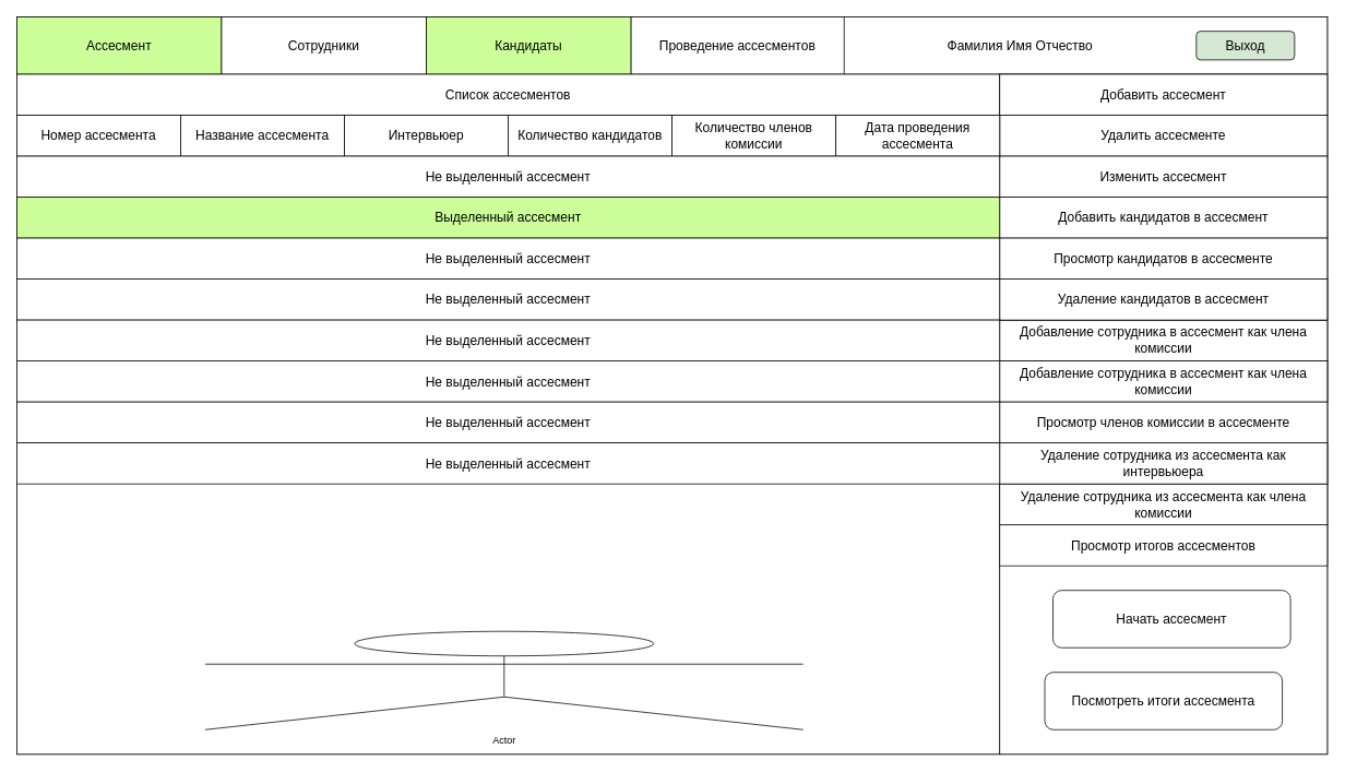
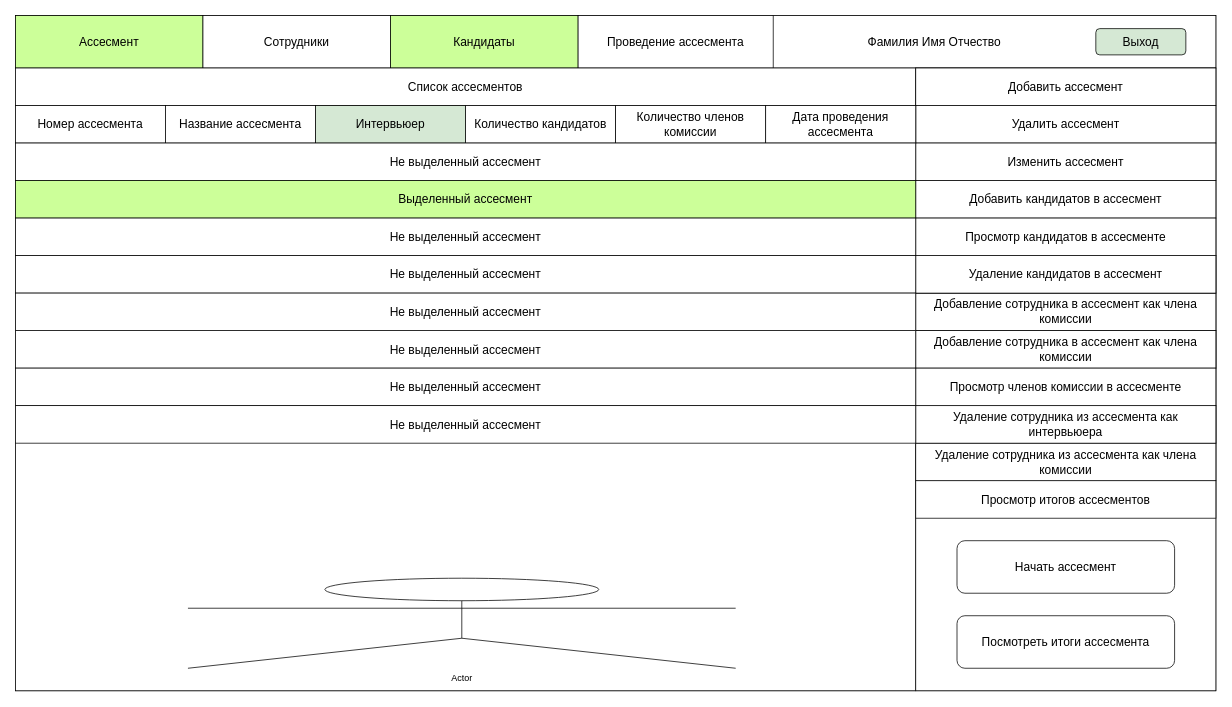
- <mxCell id="7" value="Проведение ассесментов" style="rounded=0;whiteSpace=wrap;html=1;fontSize=16;" parent="1" vertex="1"><mxGeometry x="770" y="20" width="260" height="70" as="geometry" /></mxCell>
+ <mxCell id="7" value="Проведение ассесмента" style="rounded=0;whiteSpace=wrap;html=1;fontSize=16;" parent="1" vertex="1"><mxGeometry x="770" y="20" width="260" height="70" as="geometry" /></mxCell>
- <mxCell id="31" value="Интервьюер" style="rounded=0;whiteSpace=wrap;html=1;labelBackgroundColor=none;fillColor=#FFFFFF;fontSize=16;" parent="1" vertex="1"><mxGeometry x="420" y="140" width="200" height="50" as="geometry" /></mxCell>
+ <mxCell id="31" value="Интервьюер" style="rounded=0;whiteSpace=wrap;html=1;labelBackgroundColor=none;fillColor=#d5e8d4;fontSize=16;" parent="1" vertex="1"><mxGeometry x="420" y="140" width="200" height="50" as="geometry" /></mxCell>
- <mxCell id="14" value="Удалить ассесменте" style="rounded=0;whiteSpace=wrap;html=1;labelBackgroundColor=none;fillColor=#FFFFFF;fontSize=16;" parent="1" vertex="1"><mxGeometry x="1220" y="140" width="400" height="50" as="geometry" /></mxCell>
+ <mxCell id="14" value="Удалить ассесмент" style="rounded=0;whiteSpace=wrap;html=1;labelBackgroundColor=none;fillColor=#FFFFFF;fontSize=16;" parent="1" vertex="1"><mxGeometry x="1220" y="140" width="400" height="50" as="geometry" /></mxCell>
- <mxCell id="37" value="Начать ассесмент" style="rounded=1;whiteSpace=wrap;html=1;labelBackgroundColor=none;fillColor=#FFFFFF;fontSize=16;" parent="1" vertex="1"><mxGeometry x="1285" y="720" width="290" height="70" as="geometry" /></mxCell>
+ <mxCell id="37" value="Начать ассесмент" style="rounded=1;whiteSpace=wrap;html=1;labelBackgroundColor=none;fillColor=#FFFFFF;fontSize=16;" parent="1" vertex="1"><mxGeometry x="1275" y="720" width="290" height="70" as="geometry" /></mxCell>
